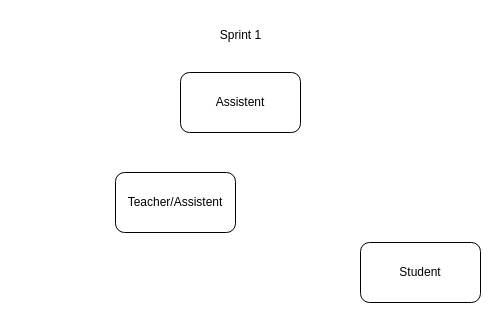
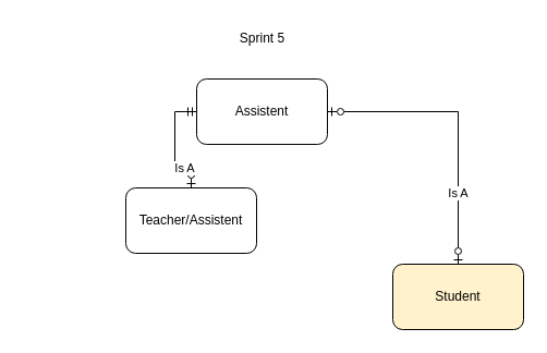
- <mxCell id="3" value="Sprint 1" style="text;html=1;align=center;verticalAlign=middle;resizable=0;points=[];autosize=1;strokeColor=none;fillColor=none;" vertex="1" parent="2"><mxGeometry x="190" width="60" height="30" as="geometry" /></mxCell>
+ <mxCell id="3" value="Sprint 5" style="text;html=1;align=center;verticalAlign=middle;resizable=0;points=[];autosize=1;strokeColor=none;fillColor=none;" vertex="1" parent="2"><mxGeometry x="190" width="60" height="30" as="geometry" /></mxCell>
+ <mxCell id="5" value="" style="edgeStyle=orthogonalEdgeStyle;rounded=0;orthogonalLoop=1;jettySize=auto;html=1;endArrow=ERzeroToOne;endFill=0;startArrow=ERzeroToOne;startFill=0;exitX=1;exitY=0.5;exitDx=0;exitDy=0;" edge="1" source="7" target="8" parent="4"><mxGeometry relative="1" as="geometry" /></mxCell>
+ <mxCell id="6" value="Is A" style="edgeLabel;html=1;align=center;verticalAlign=middle;resizable=0;points=[];" vertex="1" connectable="0" parent="5"><mxGeometry x="0.491" y="-1" relative="1" as="geometry"><mxPoint as="offset" /></mxGeometry></mxCell>
+ <mxCell id="9" value="" style="edgeStyle=orthogonalEdgeStyle;rounded=0;orthogonalLoop=1;jettySize=auto;html=1;endArrow=ERzeroToOne;endFill=0;startArrow=ERmandOne;startFill=0;exitX=0;exitY=0.5;exitDx=0;exitDy=0;" edge="1" target="11" parent="4" source="7"><mxGeometry relative="1" as="geometry"><mxPoint x="-20" y="181" as="sourcePoint" /></mxGeometry></mxCell>
+ <mxCell id="10" value="Is A" style="edgeLabel;html=1;align=center;verticalAlign=middle;resizable=0;points=[];" vertex="1" connectable="0" parent="9"><mxGeometry x="0.491" y="-1" relative="1" as="geometry"><mxPoint as="offset" /></mxGeometry></mxCell>
- <mxCell id="8" value="Student" style="whiteSpace=wrap;html=1;rounded=1;" vertex="1" parent="4"><mxGeometry x="340" y="170" width="120" height="60" as="geometry" /></mxCell>
+ <mxCell id="8" value="Student" style="whiteSpace=wrap;html=1;rounded=1;fillColor=#fff2cc;" vertex="1" parent="4"><mxGeometry x="340" y="170" width="120" height="60" as="geometry" /></mxCell>
